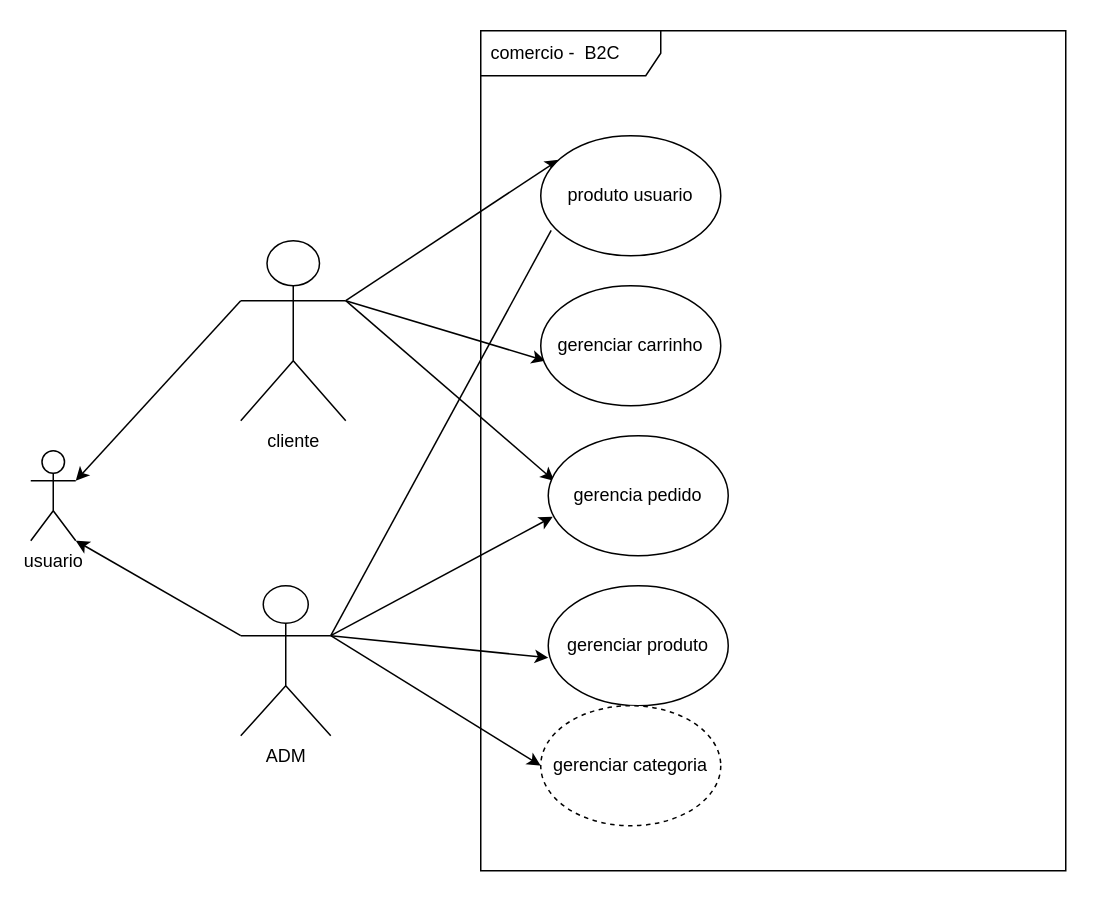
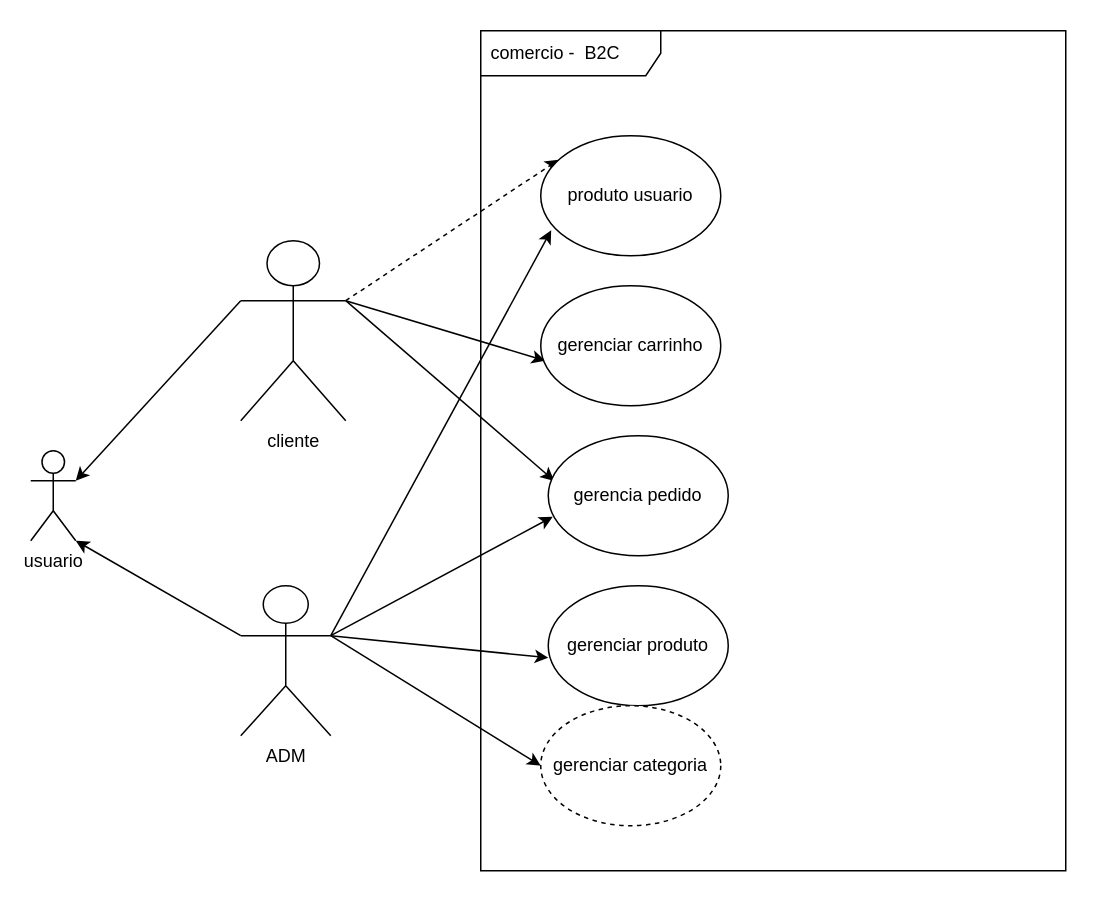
- <mxCell id="5" style="edgeStyle=none;html=1;exitX=1;exitY=0.333;exitDx=0;exitDy=0;exitPerimeter=0;entryX=0.1;entryY=0.2;entryDx=0;entryDy=0;entryPerimeter=0;" parent="1" source="6" target="19" edge="1"><mxGeometry relative="1" as="geometry" /></mxCell>
+ <mxCell id="5" style="edgeStyle=none;html=1;exitX=1;exitY=0.333;exitDx=0;exitDy=0;exitPerimeter=0;entryX=0.1;entryY=0.2;entryDx=0;entryDy=0;entryPerimeter=0;dashed=1;" parent="1" source="6" target="19" edge="1"><mxGeometry relative="1" as="geometry" /></mxCell>
- <mxCell id="10" style="edgeStyle=none;html=1;exitX=1;exitY=0.333;exitDx=0;exitDy=0;exitPerimeter=0;entryX=0.058;entryY=0.788;entryDx=0;entryDy=0;entryPerimeter=0;endArrow=none;" parent="1" source="11" target="19" edge="1"><mxGeometry relative="1" as="geometry" /></mxCell>
+ <mxCell id="10" style="edgeStyle=none;html=1;exitX=1;exitY=0.333;exitDx=0;exitDy=0;exitPerimeter=0;entryX=0.058;entryY=0.788;entryDx=0;entryDy=0;entryPerimeter=0;" parent="1" source="11" target="19" edge="1"><mxGeometry relative="1" as="geometry" /></mxCell>
